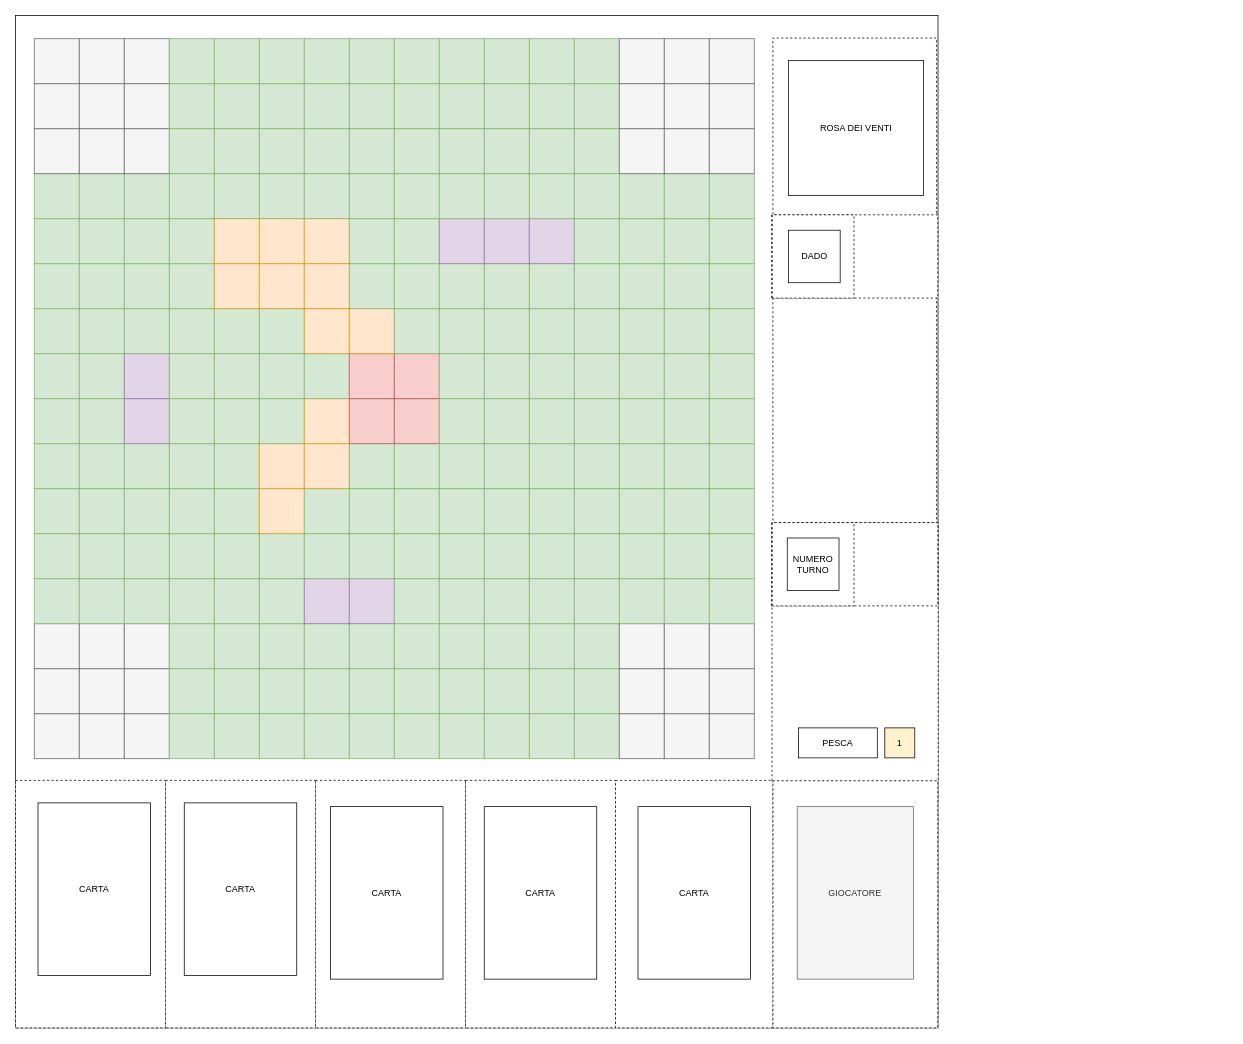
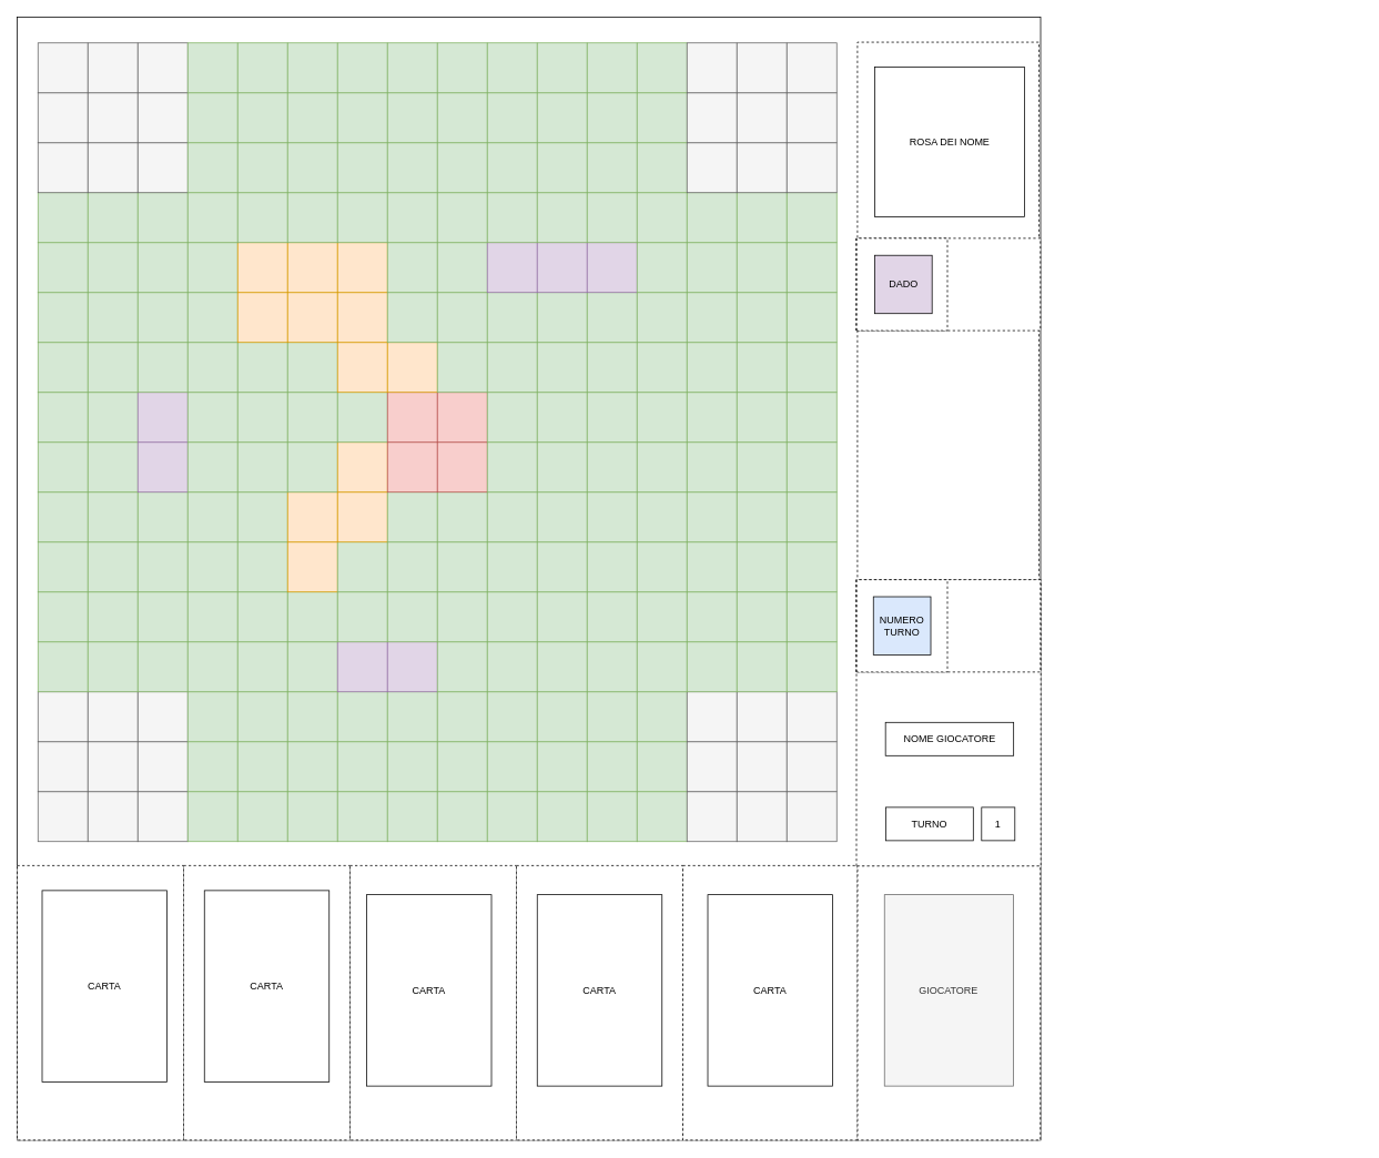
- <mxCell id="276" value="ROSA DEI VENTI" style="rounded=0;whiteSpace=wrap;html=1;" parent="1" vertex="1"><mxGeometry x="1050.57" y="80" width="180" height="180" as="geometry" /></mxCell>
+ <mxCell id="276" value="ROSA DEI NOME" style="rounded=0;whiteSpace=wrap;html=1;" parent="1" vertex="1"><mxGeometry x="1050.57" y="80" width="180" height="180" as="geometry" /></mxCell>
- <mxCell id="279" value="DADO" style="rounded=0;whiteSpace=wrap;html=1;" vertex="1" parent="1"><mxGeometry x="1050.57" y="306.45" width="69" height="70" as="geometry" /></mxCell>
+ <mxCell id="279" value="DADO" style="rounded=0;whiteSpace=wrap;html=1;fillColor=#e1d5e7;" vertex="1" parent="1"><mxGeometry x="1050.57" y="306.45" width="69" height="70" as="geometry" /></mxCell>
- <mxCell id="282" value="NUMERO TURNO" style="rounded=0;whiteSpace=wrap;html=1;" vertex="1" parent="1"><mxGeometry x="1049.01" y="716.84" width="69" height="70" as="geometry" /></mxCell>
+ <mxCell id="282" value="NUMERO TURNO" style="rounded=0;whiteSpace=wrap;html=1;fillColor=#dae8fc;" vertex="1" parent="1"><mxGeometry x="1049.01" y="716.84" width="69" height="70" as="geometry" /></mxCell>
+ <mxCell id="273" value="NOME GIOCATORE" style="rounded=0;whiteSpace=wrap;html=1;" vertex="1" parent="1"><mxGeometry x="1063.56" y="867.89" width="154" height="40" as="geometry" /></mxCell>
- <mxCell id="274" value="PESCA" style="rounded=0;whiteSpace=wrap;html=1;" vertex="1" parent="1"><mxGeometry x="1064.07" y="970" width="105" height="40" as="geometry" /></mxCell>
+ <mxCell id="274" value="TURNO" style="rounded=0;whiteSpace=wrap;html=1;" vertex="1" parent="1"><mxGeometry x="1064.07" y="970" width="105" height="40" as="geometry" /></mxCell>
- <mxCell id="275" value="1" style="rounded=0;whiteSpace=wrap;html=1;fillColor=#fff2cc;" vertex="1" parent="1"><mxGeometry x="1179.07" y="970" width="40" height="40" as="geometry" /></mxCell>
+ <mxCell id="275" value="1" style="rounded=0;whiteSpace=wrap;html=1;" vertex="1" parent="1"><mxGeometry x="1179.07" y="970" width="40" height="40" as="geometry" /></mxCell>
